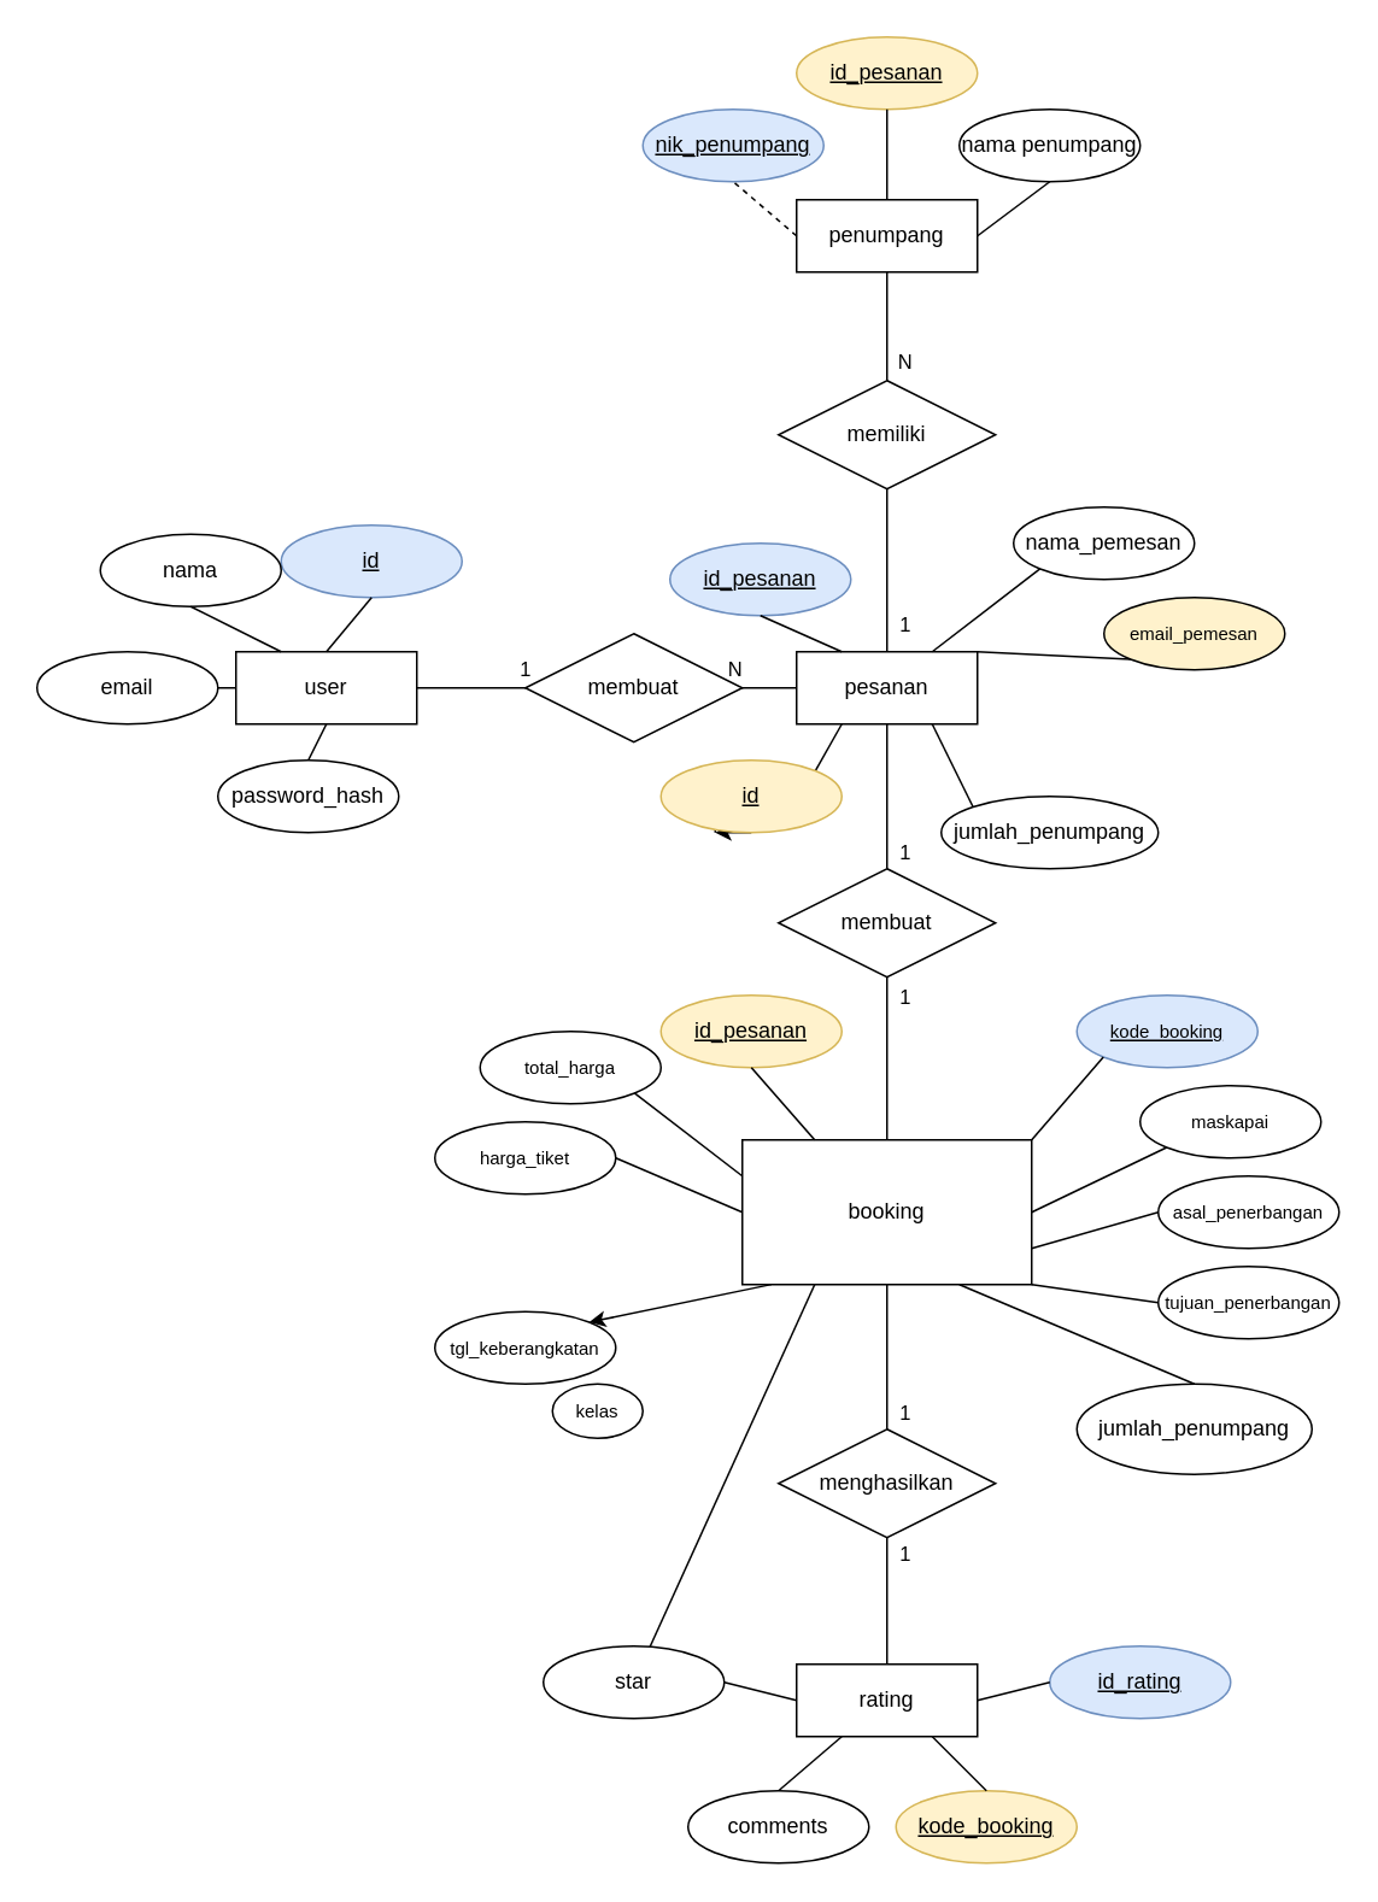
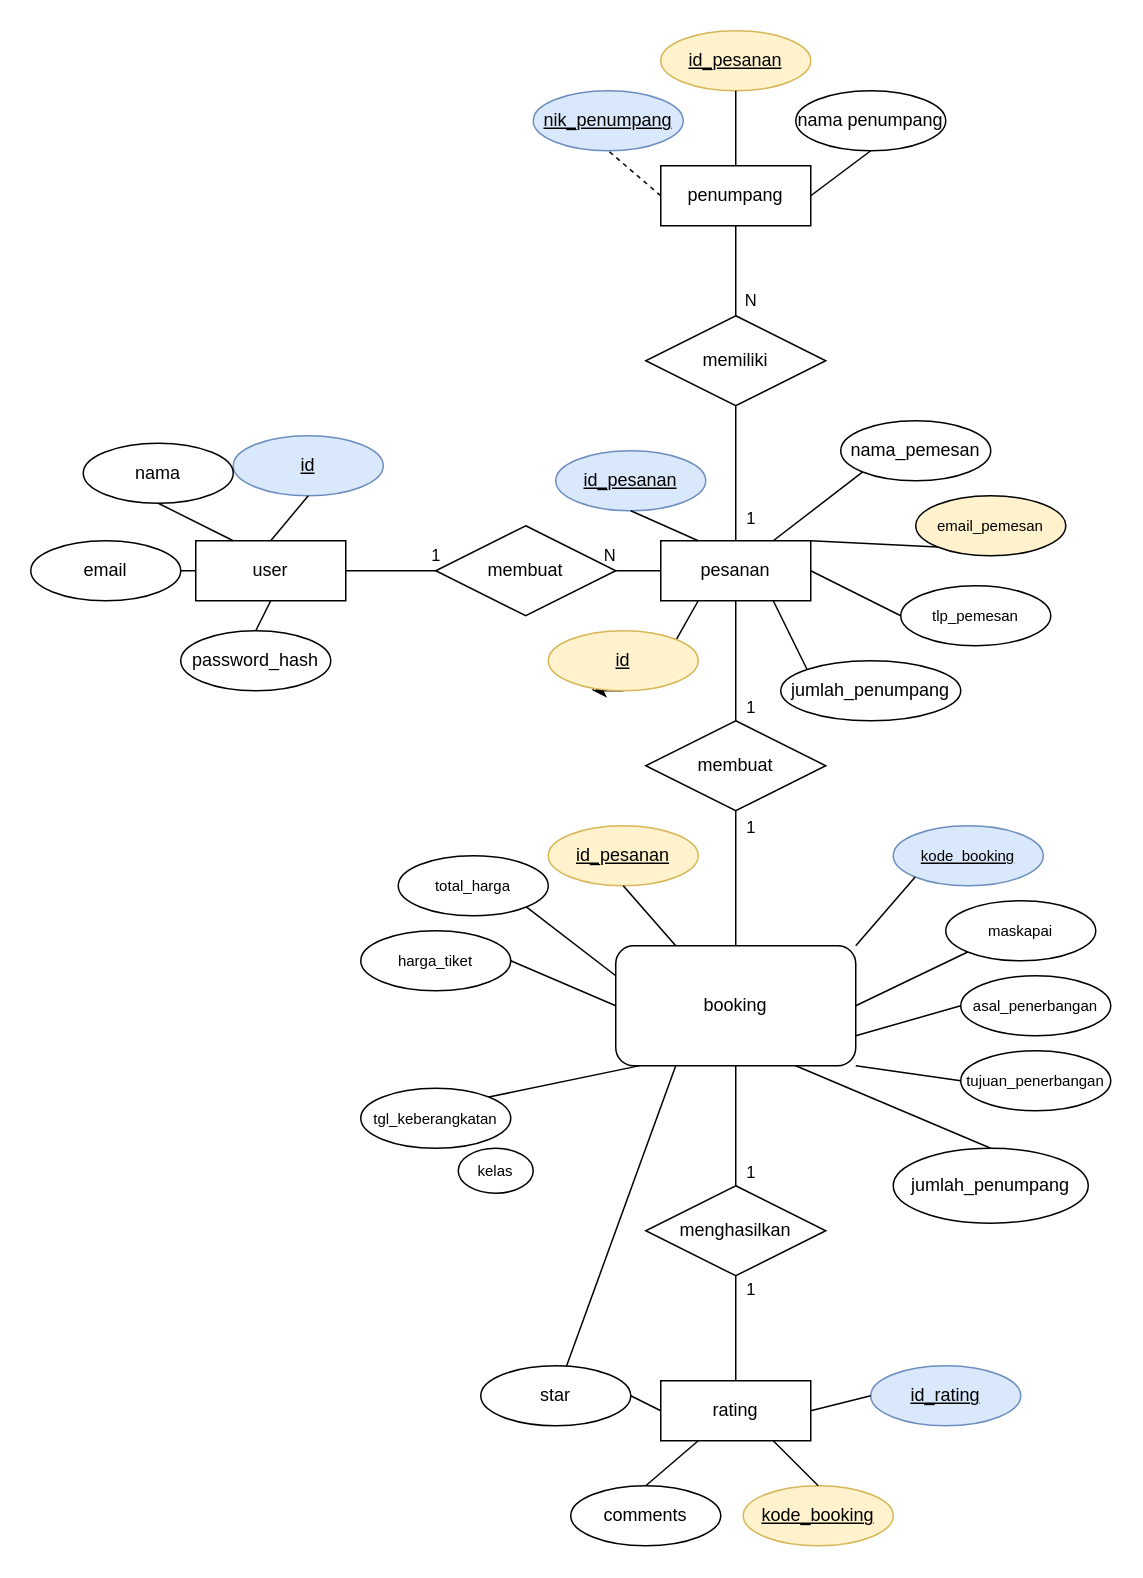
+ <mxCell id="30" value="" style="endArrow=none;html=1;rounded=0;exitX=1;exitY=0.5;exitDx=0;exitDy=0;entryX=0;entryY=0.5;entryDx=0;entryDy=0;" parent="1" source="4" target="23" edge="1"><mxGeometry width="50" height="50" relative="1" as="geometry"><mxPoint x="540" y="380" as="sourcePoint" /><mxPoint x="590" y="370" as="targetPoint" /></mxGeometry></mxCell>
+ <mxCell id="23" value="&lt;font style=&quot;font-size: 10px;&quot;&gt;tlp_pemesan&lt;/font&gt;" style="ellipse;whiteSpace=wrap;html=1;align=center;" parent="1" vertex="1"><mxGeometry x="600" y="390" width="100" height="40" as="geometry" /></mxCell>
- <mxCell id="5" value="booking" style="whiteSpace=wrap;html=1;align=center;" parent="1" vertex="1"><mxGeometry x="410" y="630" width="160" height="80" as="geometry" /></mxCell>
+ <mxCell id="5" value="booking" style="whiteSpace=wrap;html=1;align=center;rounded=1;" parent="1" vertex="1"><mxGeometry x="410" y="630" width="160" height="80" as="geometry" /></mxCell>
- <mxCell id="53" value="" style="endArrow=classic;html=1;rounded=0;entryX=1;entryY=0;entryDx=0;entryDy=0;exitX=0.101;exitY=0.999;exitDx=0;exitDy=0;exitPerimeter=0;" parent="1" source="5" target="52" edge="1"><mxGeometry width="50" height="50" relative="1" as="geometry"><mxPoint x="425" y="575" as="sourcePoint" /><mxPoint x="570" y="525" as="targetPoint" /></mxGeometry></mxCell>
+ <mxCell id="53" value="" style="endArrow=none;html=1;rounded=0;entryX=1;entryY=0;entryDx=0;entryDy=0;exitX=0.101;exitY=0.999;exitDx=0;exitDy=0;exitPerimeter=0;" parent="1" source="5" target="52" edge="1"><mxGeometry width="50" height="50" relative="1" as="geometry"><mxPoint x="425" y="575" as="sourcePoint" /><mxPoint x="570" y="525" as="targetPoint" /></mxGeometry></mxCell>
- <mxCell id="71" value="star" style="ellipse;whiteSpace=wrap;html=1;align=center;" parent="1" vertex="1"><mxGeometry x="300" y="910" width="100" height="40" as="geometry" /></mxCell>
+ <mxCell id="71" value="star" style="ellipse;whiteSpace=wrap;html=1;align=center;" parent="1" vertex="1"><mxGeometry x="320" y="910" width="100" height="40" as="geometry" /></mxCell>
